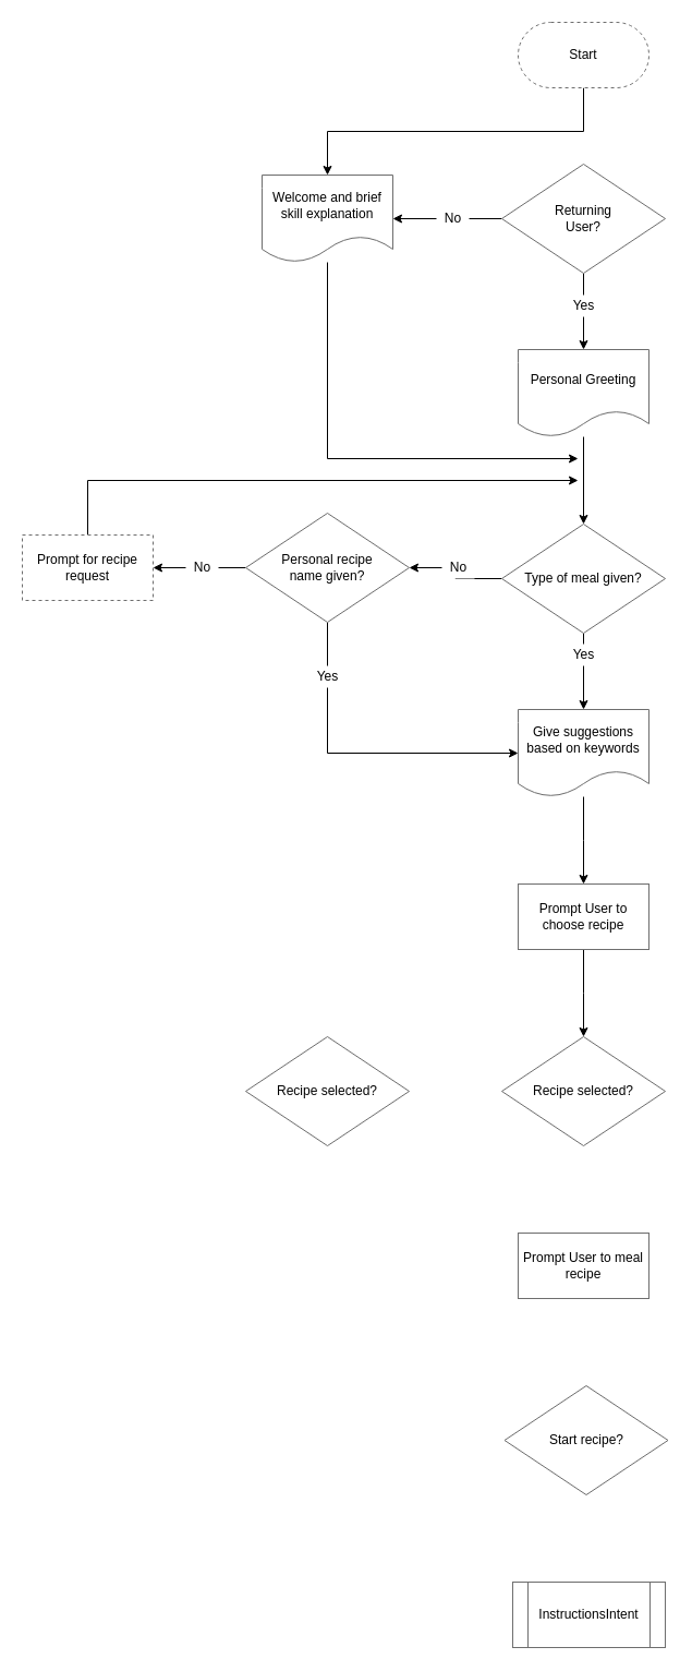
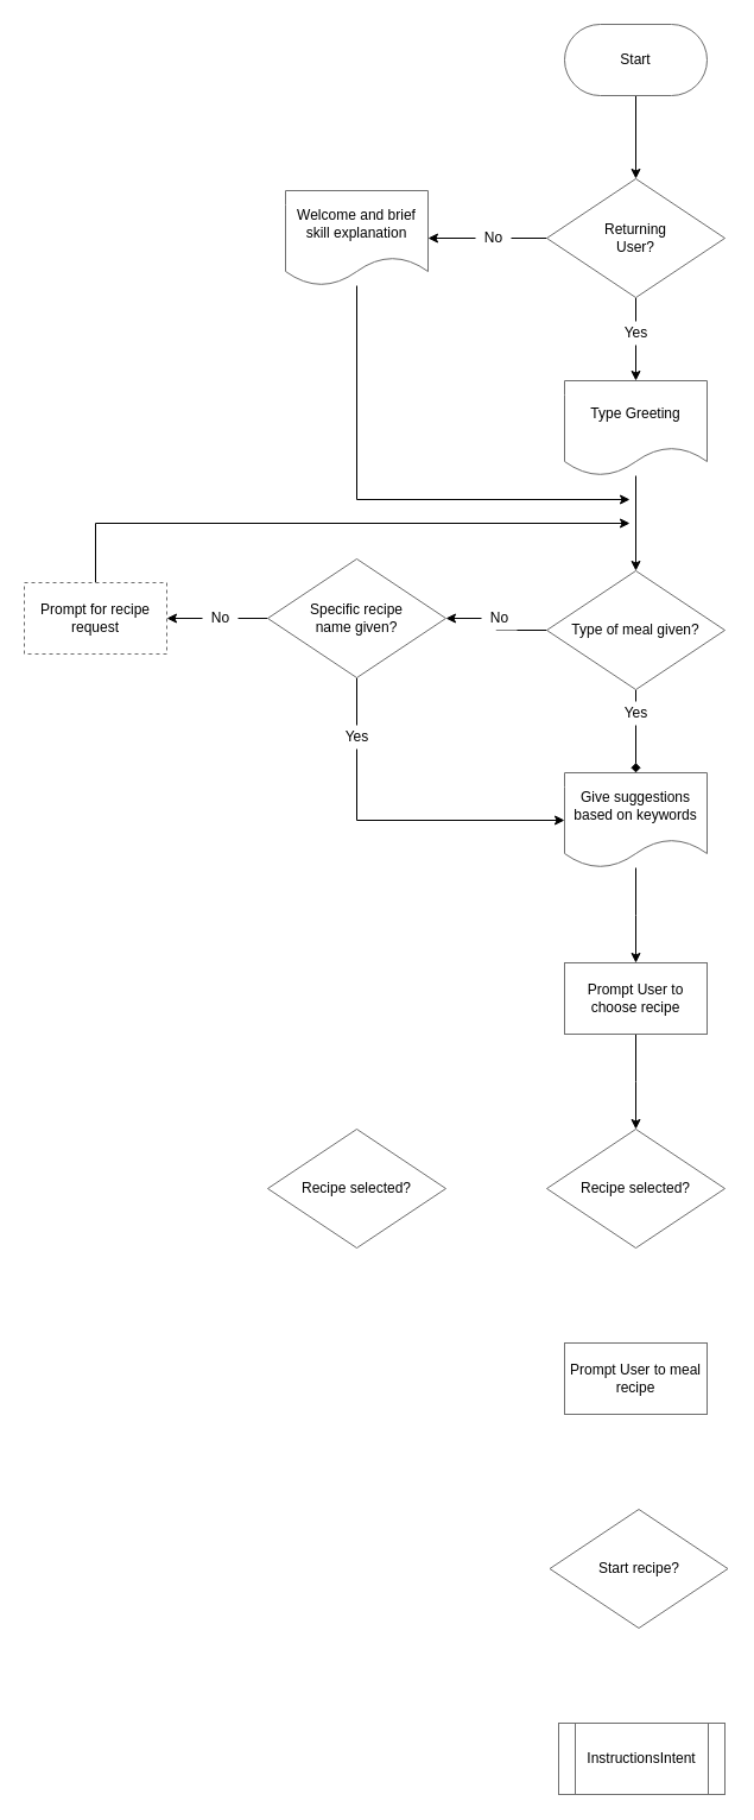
- <mxCell id="3" value="Start" style="rounded=1;whiteSpace=wrap;html=1;arcSize=50;strokeColor=#6E6E6E;dashed=1;" vertex="1" parent="1"><mxGeometry x="475" y="20" width="120" height="60" as="geometry" /></mxCell>
+ <mxCell id="3" value="Start" style="rounded=1;whiteSpace=wrap;html=1;arcSize=50;strokeColor=#6E6E6E;" vertex="1" parent="1"><mxGeometry x="475" y="20" width="120" height="60" as="geometry" /></mxCell>
- <mxCell id="2" style="edgeStyle=orthogonalEdgeStyle;rounded=0;orthogonalLoop=1;jettySize=auto;html=1;exitX=0.5;exitY=1;exitDx=0;exitDy=0;" edge="1" parent="1" source="3" target="21"><mxGeometry relative="1" as="geometry" /></mxCell>
+ <mxCell id="2" style="edgeStyle=orthogonalEdgeStyle;rounded=0;orthogonalLoop=1;jettySize=auto;html=1;exitX=0.5;exitY=1;exitDx=0;exitDy=0;entryX=0.5;entryY=0;entryDx=0;entryDy=0;" edge="1" parent="1" source="3" target="6"><mxGeometry relative="1" as="geometry" /></mxCell>
- <mxCell id="11" value="Personal Greeting" style="shape=document;whiteSpace=wrap;html=1;boundedLbl=1;strokeColor=#6E6E6E;" vertex="1" parent="1"><mxGeometry x="475" y="320" width="120" height="80" as="geometry" /></mxCell>
+ <mxCell id="11" value="Type Greeting" style="shape=document;whiteSpace=wrap;html=1;boundedLbl=1;strokeColor=#6E6E6E;" vertex="1" parent="1"><mxGeometry x="475" y="320" width="120" height="80" as="geometry" /></mxCell>
- <mxCell id="26" value="Personal recipe &lt;br&gt;name given?" style="rhombus;whiteSpace=wrap;html=1;strokeColor=#6E6E6E;" vertex="1" parent="1"><mxGeometry x="225" y="470" width="150" height="100" as="geometry" /></mxCell>
+ <mxCell id="26" value="Specific recipe &lt;br&gt;name given?" style="rhombus;whiteSpace=wrap;html=1;strokeColor=#6E6E6E;" vertex="1" parent="1"><mxGeometry x="225" y="470" width="150" height="100" as="geometry" /></mxCell>
- <mxCell id="8" style="edgeStyle=orthogonalEdgeStyle;rounded=0;orthogonalLoop=1;jettySize=auto;html=1;exitX=0.5;exitY=1;exitDx=0;exitDy=0;entryX=0.5;entryY=0;entryDx=0;entryDy=0;" edge="1" parent="1" source="9" target="13"><mxGeometry relative="1" as="geometry" /></mxCell>
+ <mxCell id="8" style="edgeStyle=orthogonalEdgeStyle;rounded=0;orthogonalLoop=1;jettySize=auto;html=1;exitX=0.5;exitY=1;exitDx=0;exitDy=0;entryX=0.5;entryY=0;entryDx=0;entryDy=0;endArrow=diamond;" edge="1" parent="1" source="9" target="13"><mxGeometry relative="1" as="geometry" /></mxCell>
